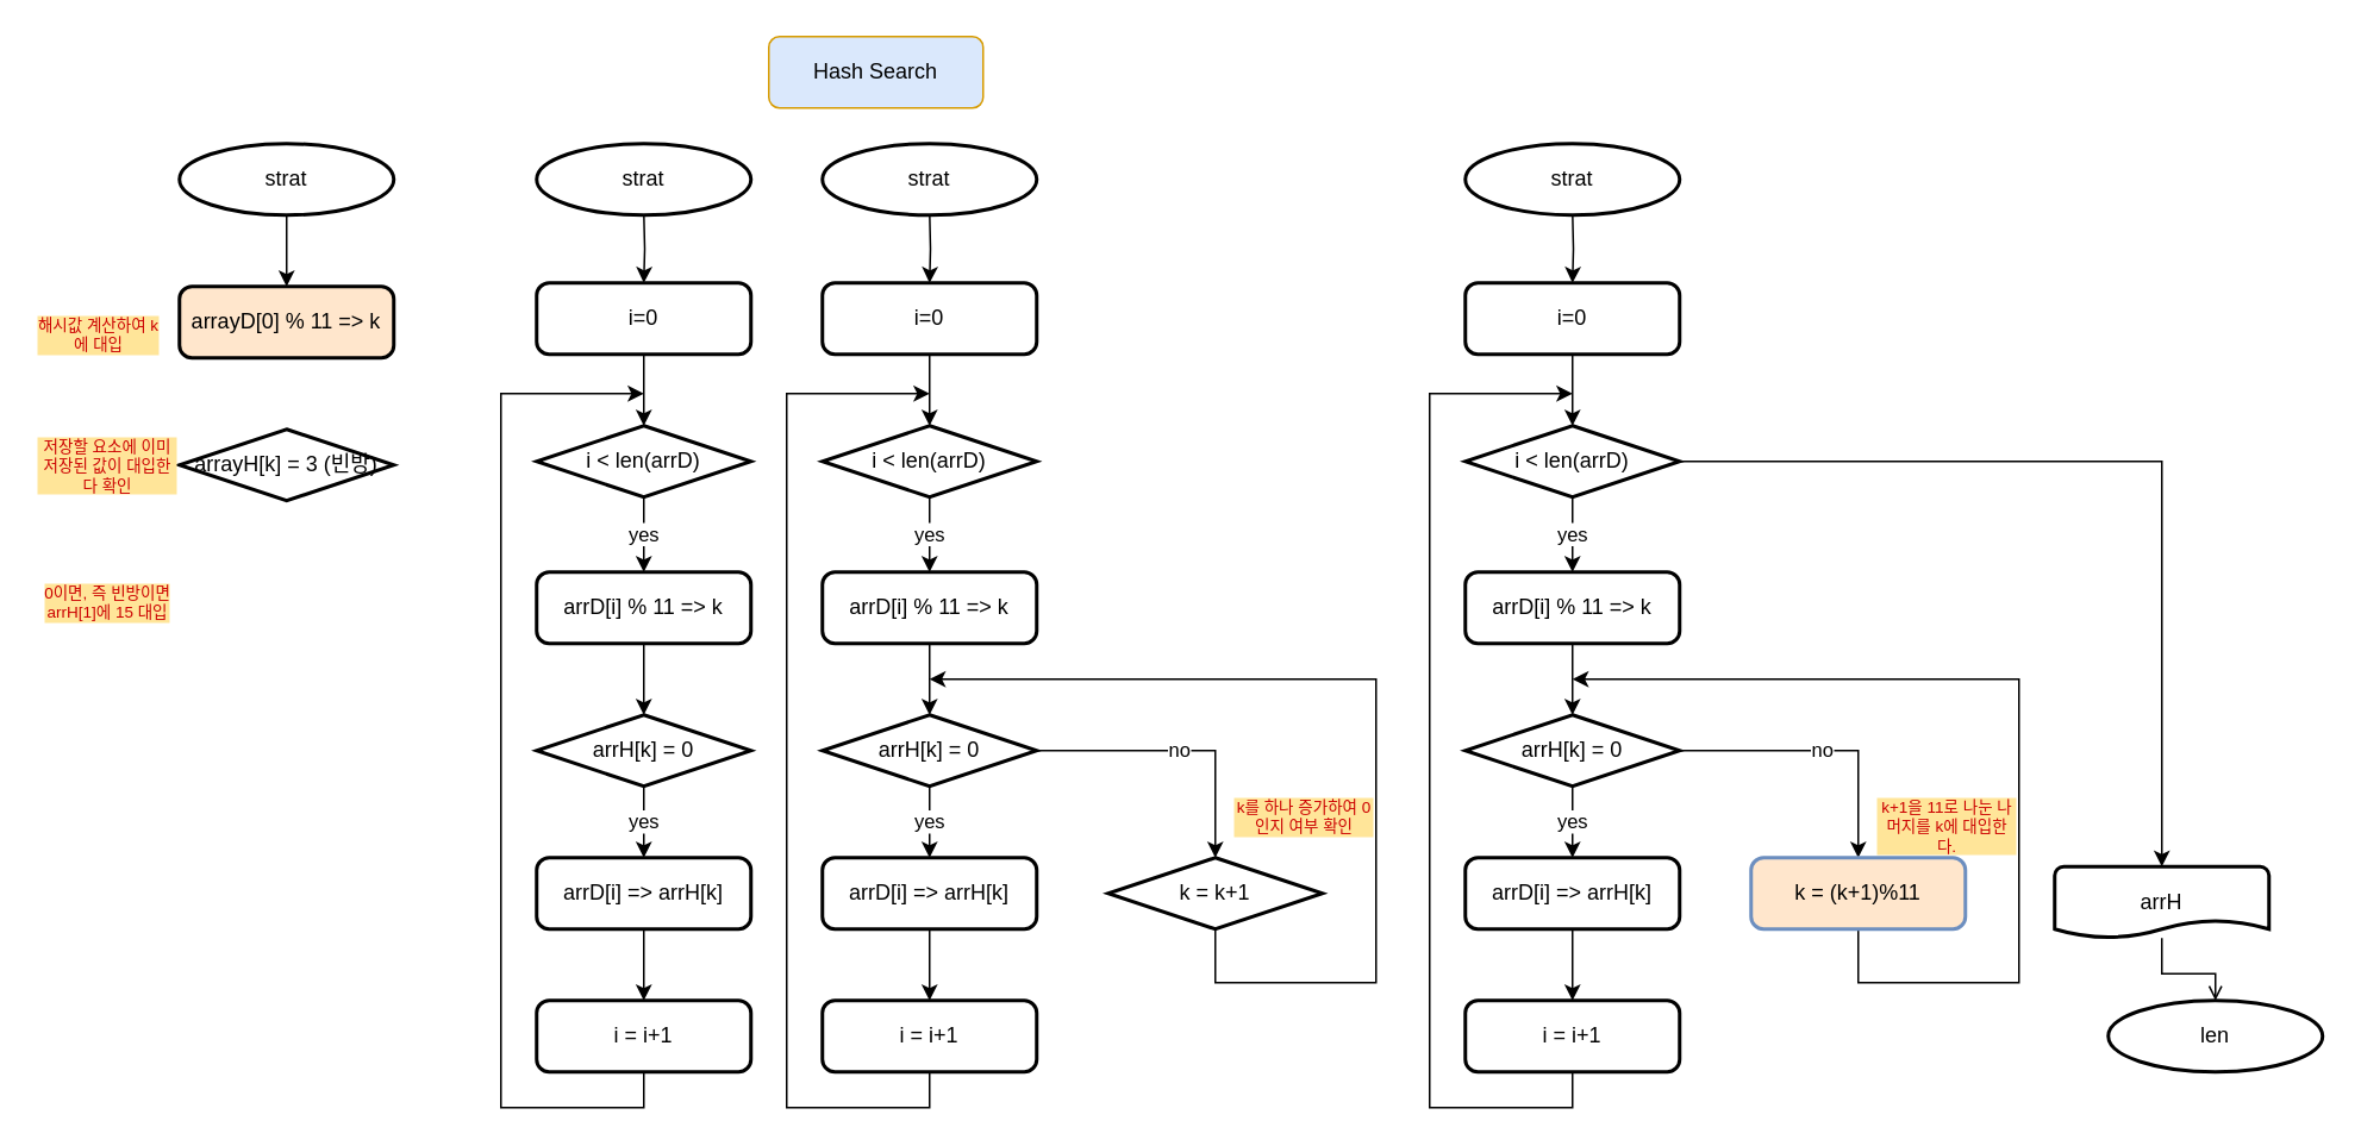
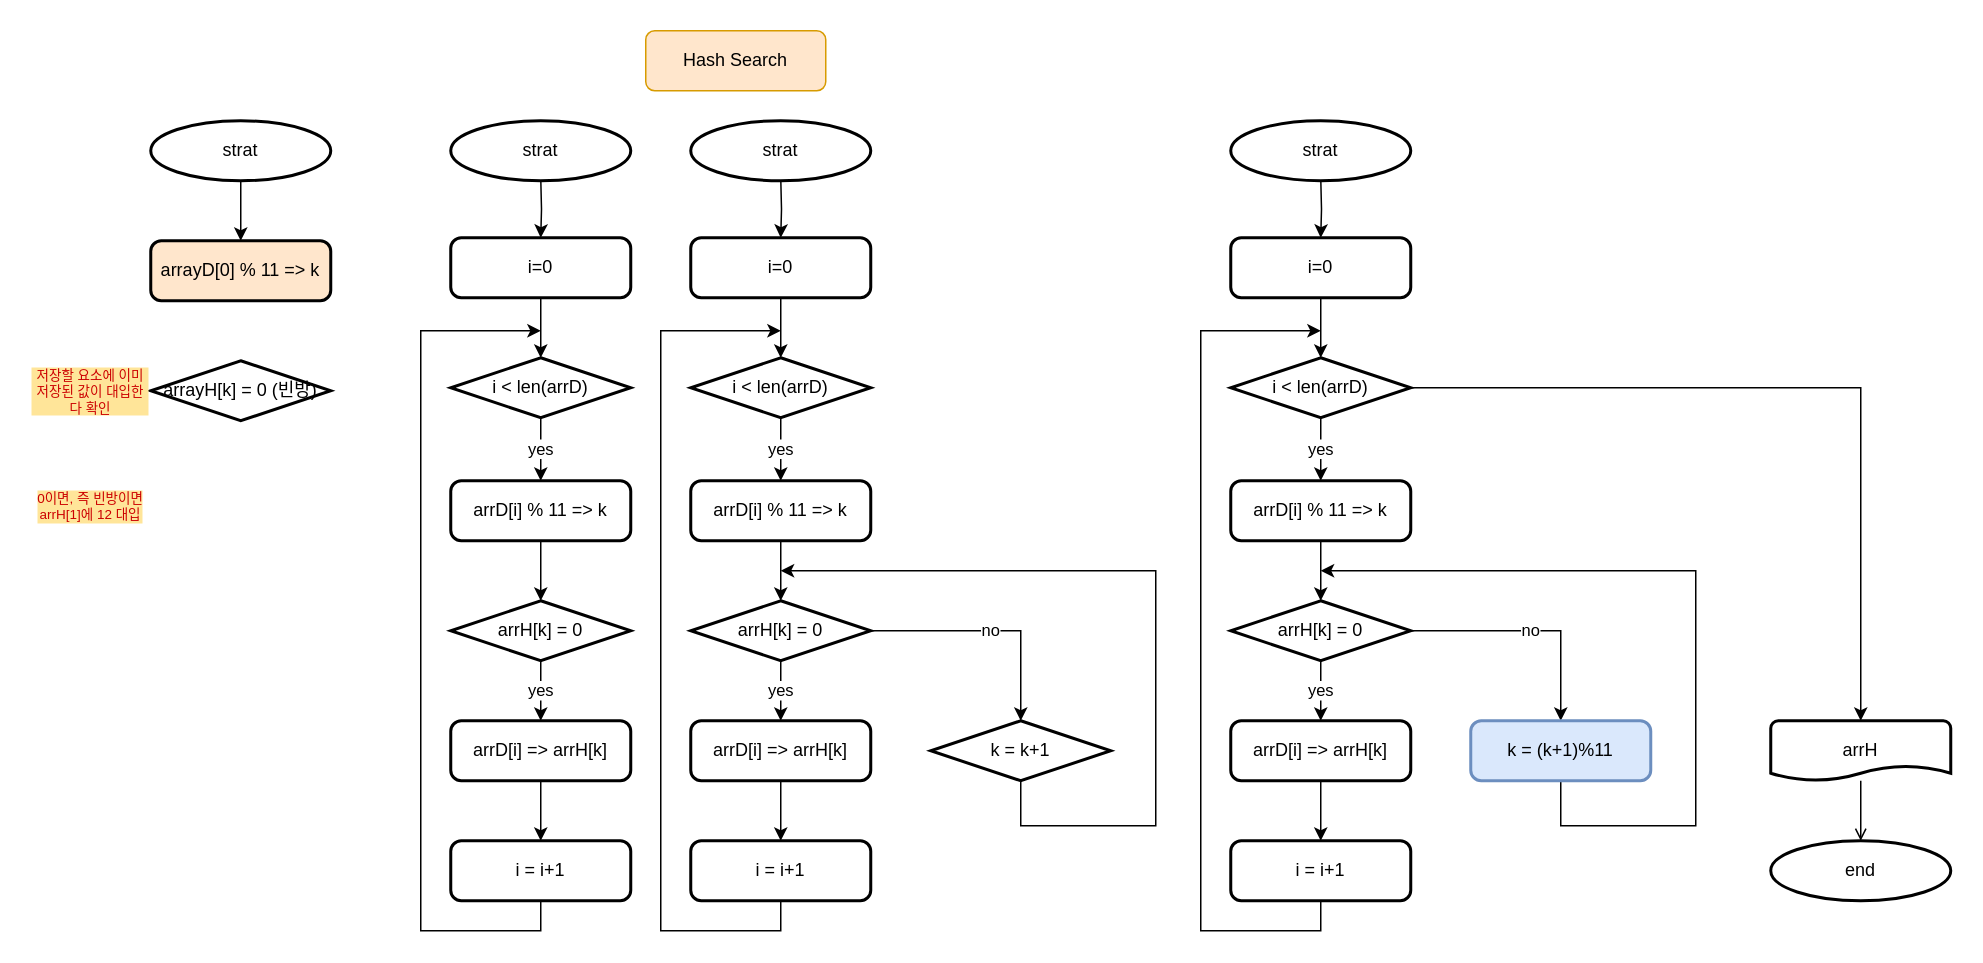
- <mxCell id="2" value="Hash Search" style="rounded=1;whiteSpace=wrap;html=1;fillColor=#dae8fc;strokeColor=#d79b00;" parent="1" vertex="1"><mxGeometry x="430" y="20" width="120" height="40" as="geometry" /></mxCell>
+ <mxCell id="2" value="Hash Search" style="rounded=1;whiteSpace=wrap;html=1;fillColor=#ffe6cc;strokeColor=#d79b00;" parent="1" vertex="1"><mxGeometry x="430" y="20" width="120" height="40" as="geometry" /></mxCell>
- <mxCell id="8" value="&lt;span style=&quot;font-family: helvetica; font-size: 9px; font-style: normal; font-weight: 400; letter-spacing: normal; text-indent: 0px; text-transform: none; word-spacing: 0px; display: inline; float: none;&quot;&gt;해시값 계산하여 k에 대입&lt;/span&gt;" style="text;whiteSpace=wrap;html=1;fillColor=none;strokeColor=none;fontColor=#CC0000;fontSize=9;labelBackgroundColor=#FFE599;align=center;" parent="1" vertex="1"><mxGeometry y="170" width="70" height="20" as="geometry" x="20" /></mxCell>
- <mxCell id="6" value="arrayH[k] = 3 (빈방)" style="strokeWidth=2;html=1;shape=mxgraph.flowchart.decision;whiteSpace=wrap;" parent="1" vertex="1"><mxGeometry x="100" y="240" width="120" height="40" as="geometry" /></mxCell>
+ <mxCell id="6" value="arrayH[k] = 0 (빈방)" style="strokeWidth=2;html=1;shape=mxgraph.flowchart.decision;whiteSpace=wrap;" parent="1" vertex="1"><mxGeometry x="100" y="240" width="120" height="40" as="geometry" /></mxCell>
- <mxCell id="7" value="&lt;span style=&quot;font-family: helvetica; font-size: 9px; font-style: normal; font-weight: 400; letter-spacing: normal; text-indent: 0px; text-transform: none; word-spacing: 0px; display: inline; float: none;&quot;&gt;0이면, 즉 빈방이면&lt;br&gt;arrH[1]에 15 대입&lt;br&gt;&lt;/span&gt;" style="text;whiteSpace=wrap;html=1;fillColor=none;strokeColor=none;fontColor=#CC0000;fontSize=9;labelBackgroundColor=#FFE599;align=center;" parent="1" vertex="1"><mxGeometry y="320" width="80" height="30" as="geometry" x="20" /></mxCell>
+ <mxCell id="7" value="&lt;span style=&quot;font-family: helvetica; font-size: 9px; font-style: normal; font-weight: 400; letter-spacing: normal; text-indent: 0px; text-transform: none; word-spacing: 0px; display: inline; float: none;&quot;&gt;0이면, 즉 빈방이면&lt;br&gt;arrH[1]에 12 대입&lt;br&gt;&lt;/span&gt;" style="text;whiteSpace=wrap;html=1;fillColor=none;strokeColor=none;fontColor=#CC0000;fontSize=9;labelBackgroundColor=#FFE599;align=center;" parent="1" vertex="1"><mxGeometry y="320" width="80" height="30" as="geometry" x="20" /></mxCell>
- <mxCell id="41" value="k를 하나 증가하여 0인지 여부 확인" style="text;whiteSpace=wrap;html=1;fillColor=none;strokeColor=none;fontColor=#CC0000;fontSize=9;labelBackgroundColor=#FFE599;align=center;" vertex="1" parent="1"><mxGeometry x="690" y="440" width="80" height="30" as="geometry" /></mxCell>
- <mxCell id="60" value="k+1을 11로 나눈 나머지를 k에 대입한다." style="text;whiteSpace=wrap;html=1;fillColor=none;strokeColor=none;fontColor=#CC0000;fontSize=9;labelBackgroundColor=#FFE599;align=center;" vertex="1" parent="1"><mxGeometry x="1050" y="440" width="80" height="30" as="geometry" /></mxCell>
- <mxCell id="59" value="k = (k+1)%11" style="rounded=1;whiteSpace=wrap;html=1;absoluteArcSize=1;arcSize=14;strokeWidth=2;fillColor=#ffe6cc;strokeColor=#6c8ebf;" vertex="1" parent="1"><mxGeometry x="980" y="480" width="120" height="40" as="geometry" /></mxCell>
+ <mxCell id="59" value="k = (k+1)%11" style="rounded=1;whiteSpace=wrap;html=1;absoluteArcSize=1;arcSize=14;strokeWidth=2;fillColor=#dae8fc;strokeColor=#6c8ebf;" vertex="1" parent="1"><mxGeometry x="980" y="480" width="120" height="40" as="geometry" /></mxCell>
- <mxCell id="62" value="arrH" style="strokeWidth=2;html=1;shape=mxgraph.flowchart.document2;whiteSpace=wrap;size=0.25;" vertex="1" parent="1"><mxGeometry x="1150" y="485" width="120" height="40" as="geometry" /></mxCell>
+ <mxCell id="62" value="arrH" style="strokeWidth=2;html=1;shape=mxgraph.flowchart.document2;whiteSpace=wrap;size=0.25;" vertex="1" parent="1"><mxGeometry x="1180" y="480" width="120" height="40" as="geometry" /></mxCell>
- <mxCell id="63" value="len" style="strokeWidth=2;html=1;shape=mxgraph.flowchart.start_1;whiteSpace=wrap;" vertex="1" parent="1"><mxGeometry x="1180" y="560" width="120" height="40" as="geometry" /></mxCell>
+ <mxCell id="63" value="end" style="strokeWidth=2;html=1;shape=mxgraph.flowchart.start_1;whiteSpace=wrap;" vertex="1" parent="1"><mxGeometry x="1180" y="560" width="120" height="40" as="geometry" /></mxCell>
